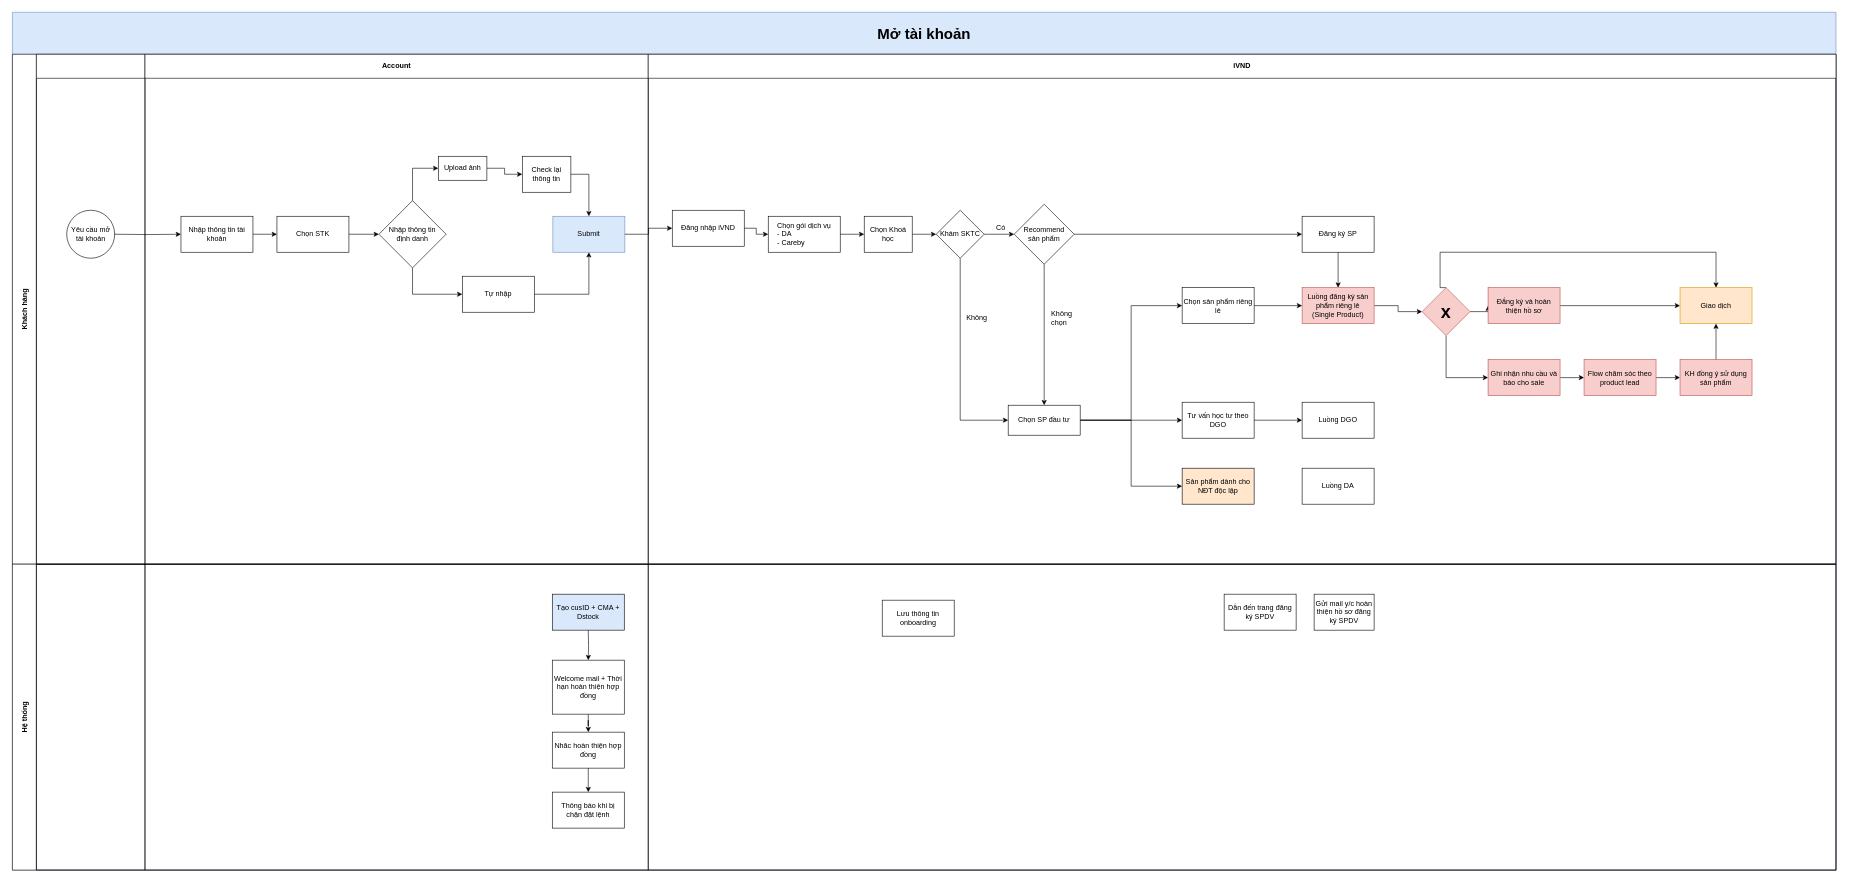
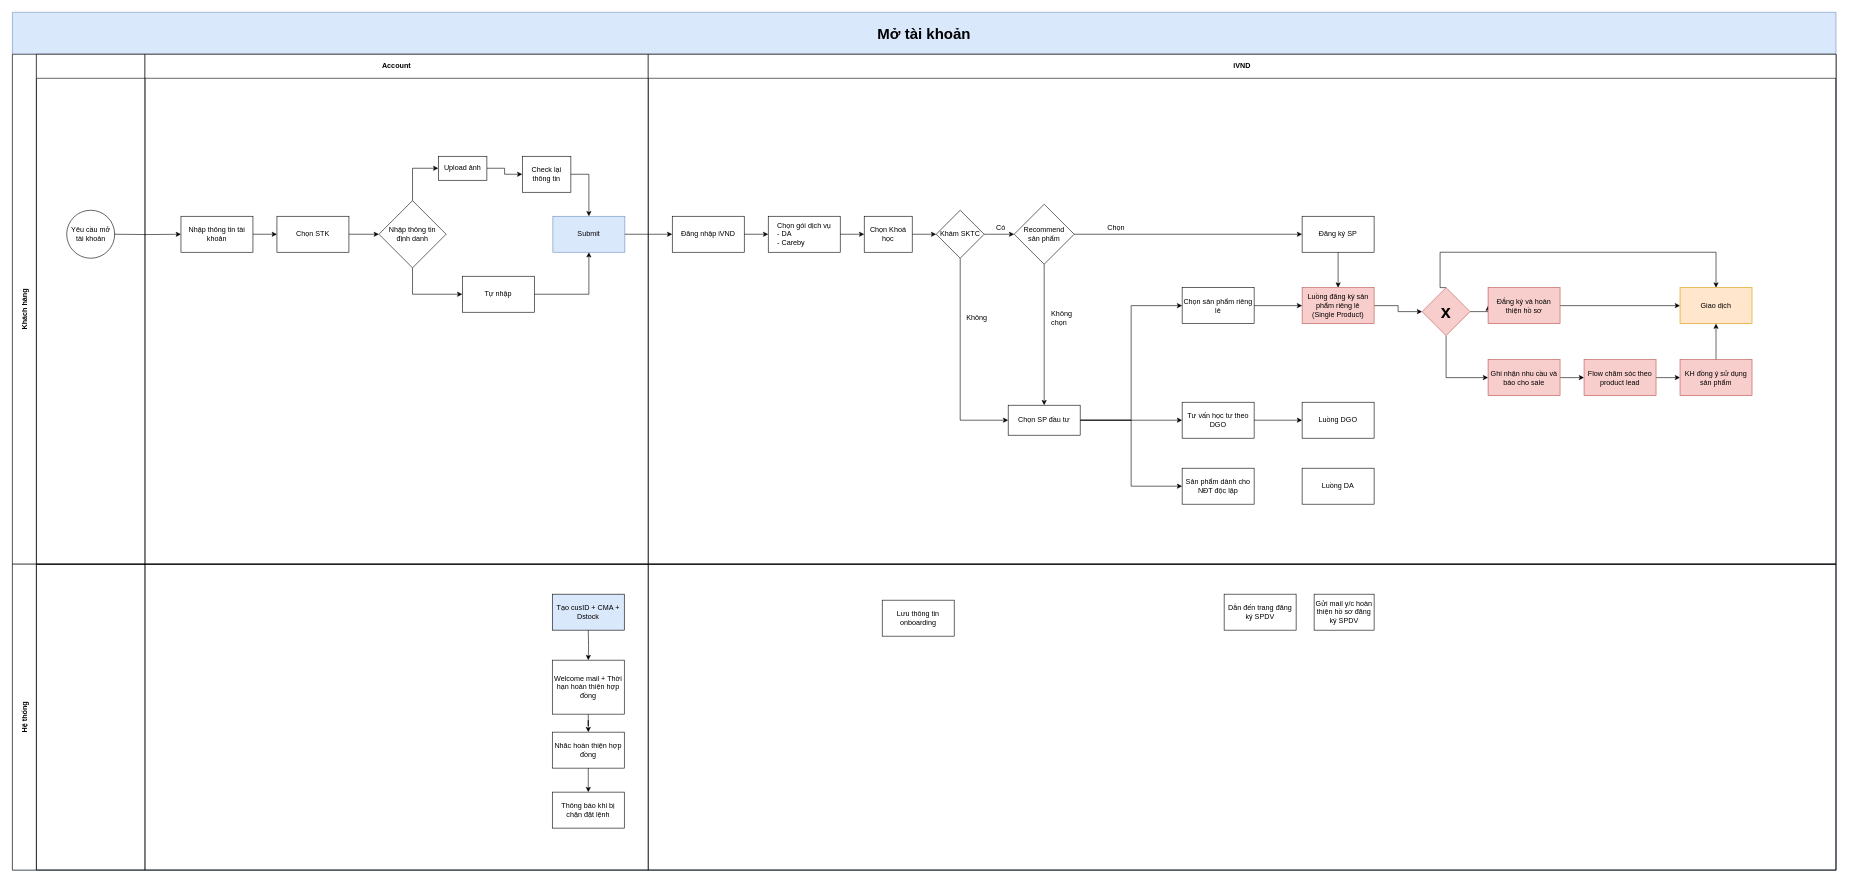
- <mxCell id="22" value="Đăng nhập iVND" style="whiteSpace=wrap;html=1;rounded=0;" parent="21" vertex="1"><mxGeometry x="40" y="260" width="120" height="60" as="geometry" /></mxCell>
+ <mxCell id="22" value="Đăng nhập iVND" style="whiteSpace=wrap;html=1;rounded=0;" parent="21" vertex="1"><mxGeometry x="40" y="270" width="120" height="60" as="geometry" /></mxCell>
+ <mxCell id="52" value="Chọn" style="text;html=1;strokeColor=none;fillColor=none;align=center;verticalAlign=middle;whiteSpace=wrap;rounded=0;" parent="21" vertex="1"><mxGeometry x="760" y="280" width="40" height="20" as="geometry" /></mxCell>
- <mxCell id="32" value="Sản phẩm dành cho NĐT độc lập" style="whiteSpace=wrap;html=1;rounded=0;fillColor=#ffe6cc;" parent="21" vertex="1"><mxGeometry x="890" y="690" width="120" height="60" as="geometry" /></mxCell>
+ <mxCell id="32" value="Sản phẩm dành cho NĐT độc lập" style="whiteSpace=wrap;html=1;rounded=0;" parent="21" vertex="1"><mxGeometry x="890" y="690" width="120" height="60" as="geometry" /></mxCell>
